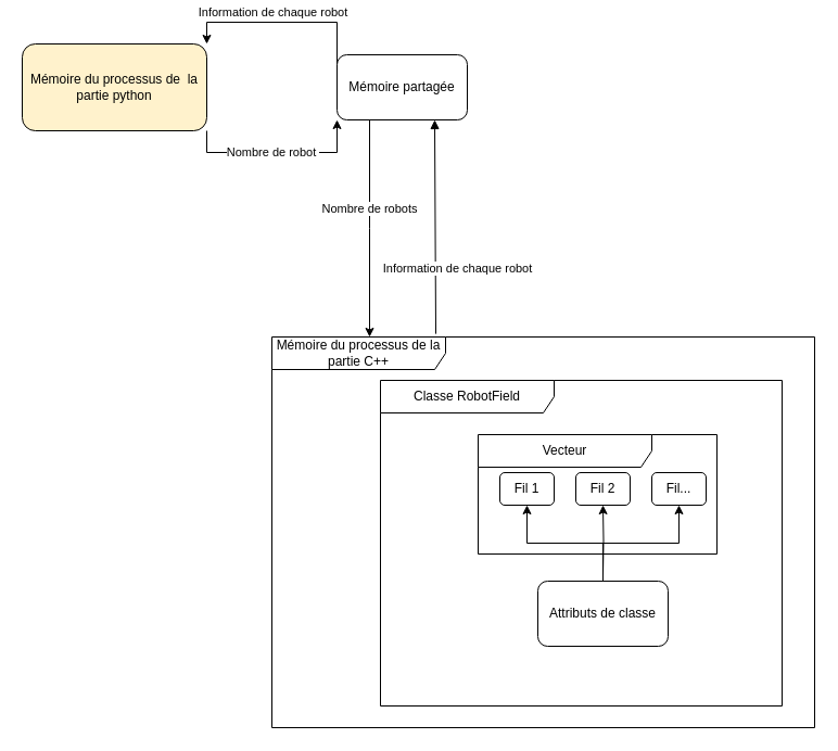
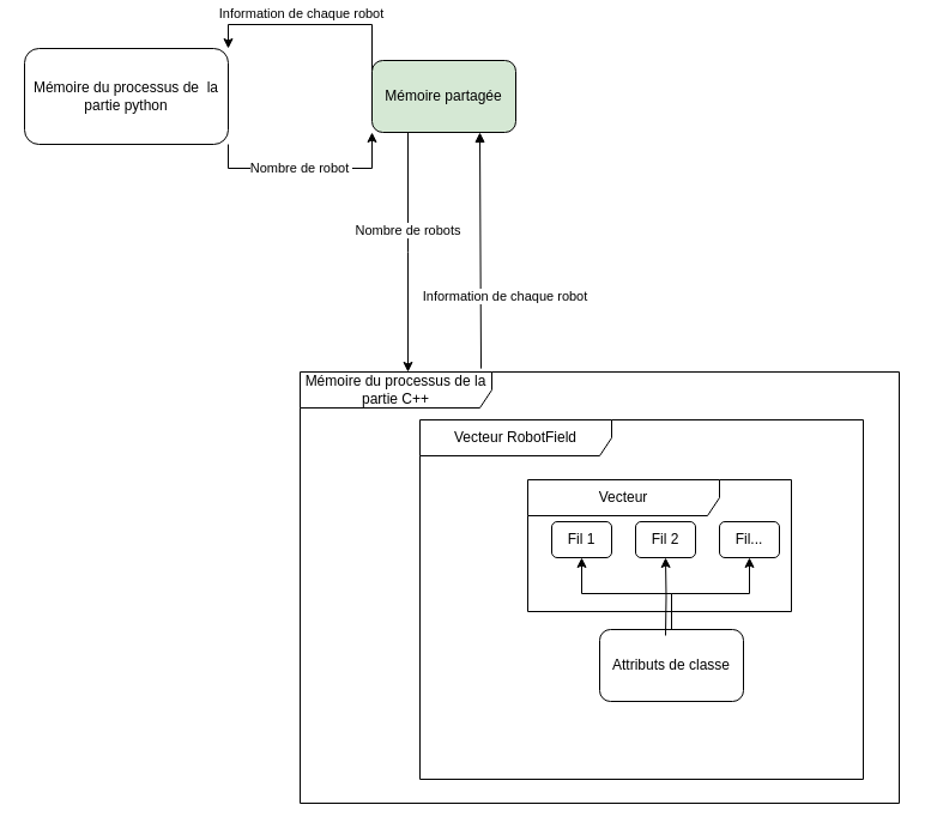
- <mxCell id="14" value="Mémoire du processus de&amp;nbsp; la partie python" style="rounded=1;whiteSpace=wrap;html=1;fillColor=#fff2cc;" vertex="1" parent="1"><mxGeometry x="20" y="40" width="170" height="80" as="geometry" /></mxCell>
+ <mxCell id="14" value="Mémoire du processus de&amp;nbsp; la partie python" style="rounded=1;whiteSpace=wrap;html=1;" vertex="1" parent="1"><mxGeometry x="20" y="40" width="170" height="80" as="geometry" /></mxCell>
- <mxCell id="17" value="Mémoire partagée" style="rounded=1;whiteSpace=wrap;html=1;" vertex="1" parent="1"><mxGeometry x="310" y="50" width="120" height="60" as="geometry" /></mxCell>
+ <mxCell id="17" value="Mémoire partagée" style="rounded=1;whiteSpace=wrap;html=1;fillColor=#d5e8d4;" vertex="1" parent="1"><mxGeometry x="310" y="50" width="120" height="60" as="geometry" /></mxCell>
- <mxCell id="7" value="Classe RobotField" style="shape=umlFrame;whiteSpace=wrap;html=1;pointerEvents=0;recursiveResize=0;container=1;collapsible=0;width=160;" vertex="1" parent="2"><mxGeometry x="100" y="40" width="370" height="300" as="geometry" /></mxCell>
+ <mxCell id="7" value="Vecteur RobotField" style="shape=umlFrame;whiteSpace=wrap;html=1;pointerEvents=0;recursiveResize=0;container=1;collapsible=0;width=160;" vertex="1" parent="2"><mxGeometry x="100" y="40" width="370" height="300" as="geometry" /></mxCell>
- <mxCell id="8" value="Attributs de classe" style="rounded=1;whiteSpace=wrap;html=1;" vertex="1" parent="7"><mxGeometry x="145" y="185" width="120" height="60" as="geometry" /></mxCell>
+ <mxCell id="8" value="Attributs de classe" style="rounded=1;whiteSpace=wrap;html=1;" vertex="1" parent="7"><mxGeometry x="150" y="175" width="120" height="60" as="geometry" /></mxCell>
